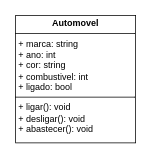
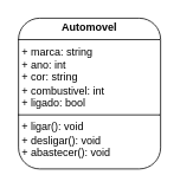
- <mxCell id="2" value="&lt;p style=&quot;margin:0px;margin-top:4px;text-align:center;&quot;&gt;&lt;b&gt;Automovel&lt;/b&gt;&lt;/p&gt;&lt;hr size=&quot;1&quot; style=&quot;border-style:solid;&quot;&gt;&lt;p style=&quot;margin:0px;margin-left:4px;&quot;&gt;+ marca: string&lt;/p&gt;&lt;p style=&quot;margin:0px;margin-left:4px;&quot;&gt;+ ano: int&lt;/p&gt;&lt;p style=&quot;margin:0px;margin-left:4px;&quot;&gt;+ cor: string&lt;/p&gt;&lt;p style=&quot;margin:0px;margin-left:4px;&quot;&gt;+ combustivel: int&lt;/p&gt;&lt;p style=&quot;margin:0px;margin-left:4px;&quot;&gt;+ ligado: bool&lt;/p&gt;&lt;hr size=&quot;1&quot; style=&quot;border-style:solid;&quot;&gt;&lt;p style=&quot;margin:0px;margin-left:4px;&quot;&gt;+ ligar(): void&lt;/p&gt;&lt;p style=&quot;margin:0px;margin-left:4px;&quot;&gt;+ desligar(): void&lt;/p&gt;&lt;p style=&quot;margin:0px;margin-left:4px;&quot;&gt;+ abastecer(): void&lt;/p&gt;" style="verticalAlign=top;align=left;overflow=fill;html=1;whiteSpace=wrap;" vertex="1" parent="1"><mxGeometry x="20" y="20" width="160" height="170" as="geometry" /></mxCell>
+ <mxCell id="2" value="&lt;p style=&quot;margin:0px;margin-top:4px;text-align:center;&quot;&gt;&lt;b&gt;Automovel&lt;/b&gt;&lt;/p&gt;&lt;hr size=&quot;1&quot; style=&quot;border-style:solid;&quot;&gt;&lt;p style=&quot;margin:0px;margin-left:4px;&quot;&gt;+ marca: string&lt;/p&gt;&lt;p style=&quot;margin:0px;margin-left:4px;&quot;&gt;+ ano: int&lt;/p&gt;&lt;p style=&quot;margin:0px;margin-left:4px;&quot;&gt;+ cor: string&lt;/p&gt;&lt;p style=&quot;margin:0px;margin-left:4px;&quot;&gt;+ combustivel: int&lt;/p&gt;&lt;p style=&quot;margin:0px;margin-left:4px;&quot;&gt;+ ligado: bool&lt;/p&gt;&lt;hr size=&quot;1&quot; style=&quot;border-style:solid;&quot;&gt;&lt;p style=&quot;margin:0px;margin-left:4px;&quot;&gt;+ ligar(): void&lt;/p&gt;&lt;p style=&quot;margin:0px;margin-left:4px;&quot;&gt;+ desligar(): void&lt;/p&gt;&lt;p style=&quot;margin:0px;margin-left:4px;&quot;&gt;+ abastecer(): void&lt;/p&gt;" style="verticalAlign=top;align=left;overflow=fill;html=1;whiteSpace=wrap;rounded=1;" vertex="1" parent="1"><mxGeometry x="20" y="20" width="160" height="170" as="geometry" /></mxCell>
